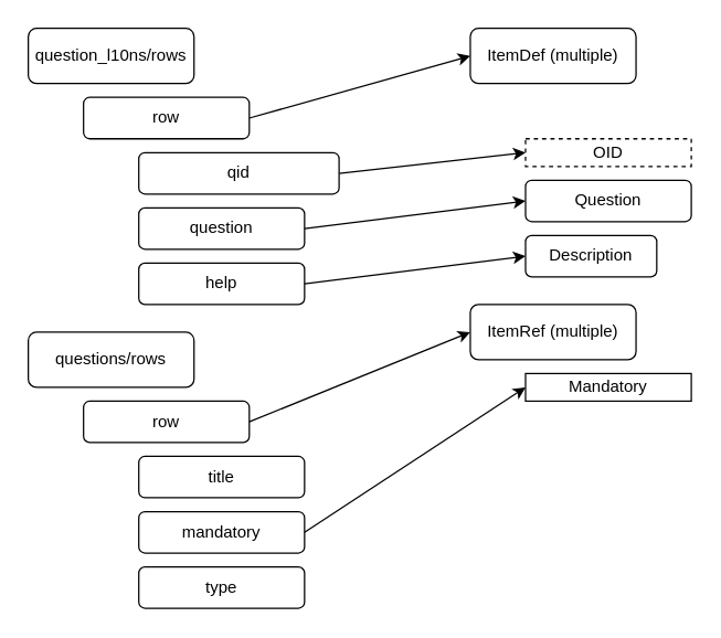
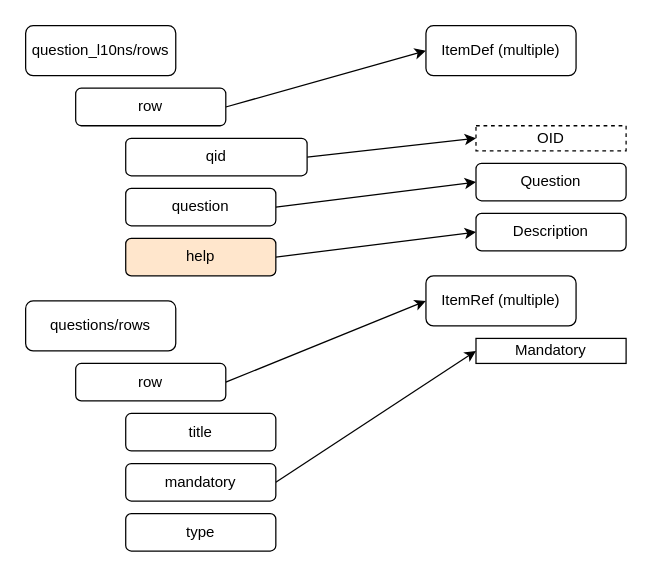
- <mxCell id="14" value="Description" style="rounded=1;whiteSpace=wrap;html=1;" vertex="1" parent="1"><mxGeometry x="380" y="170" width="95" height="30" as="geometry" /></mxCell>
+ <mxCell id="14" value="Description" style="rounded=1;whiteSpace=wrap;html=1;" vertex="1" parent="1"><mxGeometry x="380" y="170" width="120" height="30" as="geometry" /></mxCell>
- <mxCell id="13" value="help" style="rounded=1;whiteSpace=wrap;html=1;" vertex="1" parent="1"><mxGeometry x="100" y="190" width="120" height="30" as="geometry" /></mxCell>
+ <mxCell id="13" value="help" style="rounded=1;whiteSpace=wrap;html=1;fillColor=#ffe6cc;" vertex="1" parent="1"><mxGeometry x="100" y="190" width="120" height="30" as="geometry" /></mxCell>
